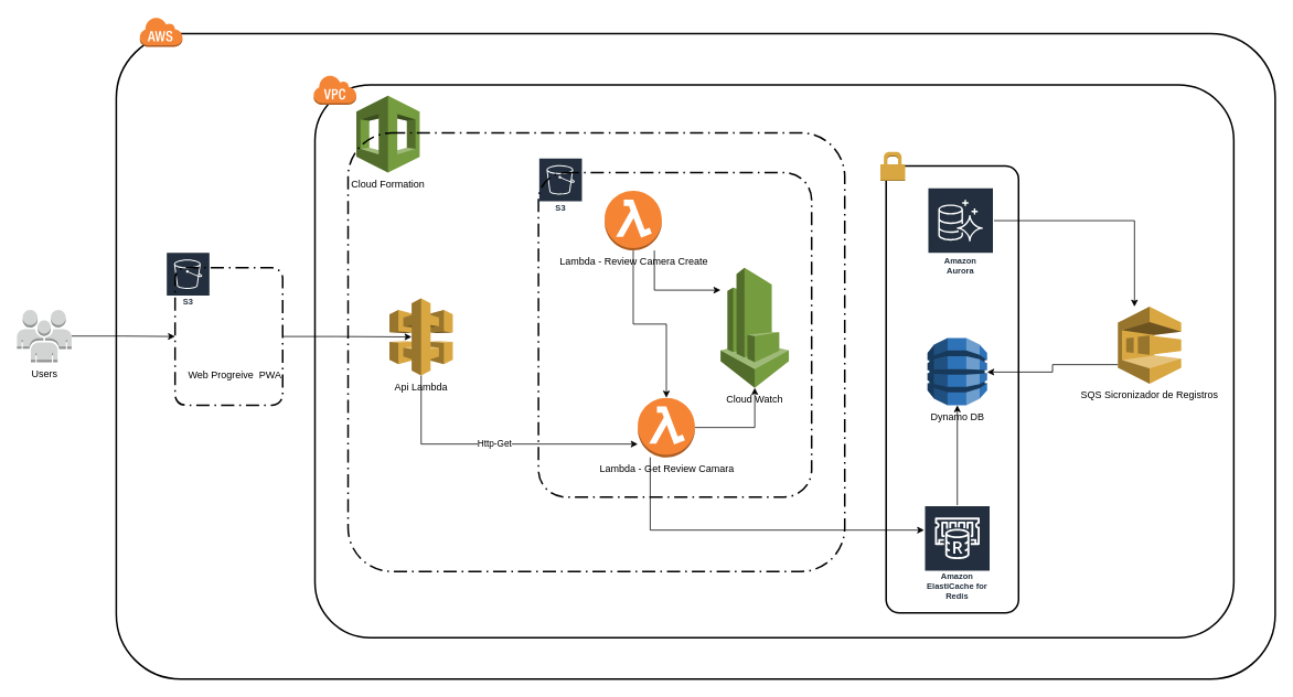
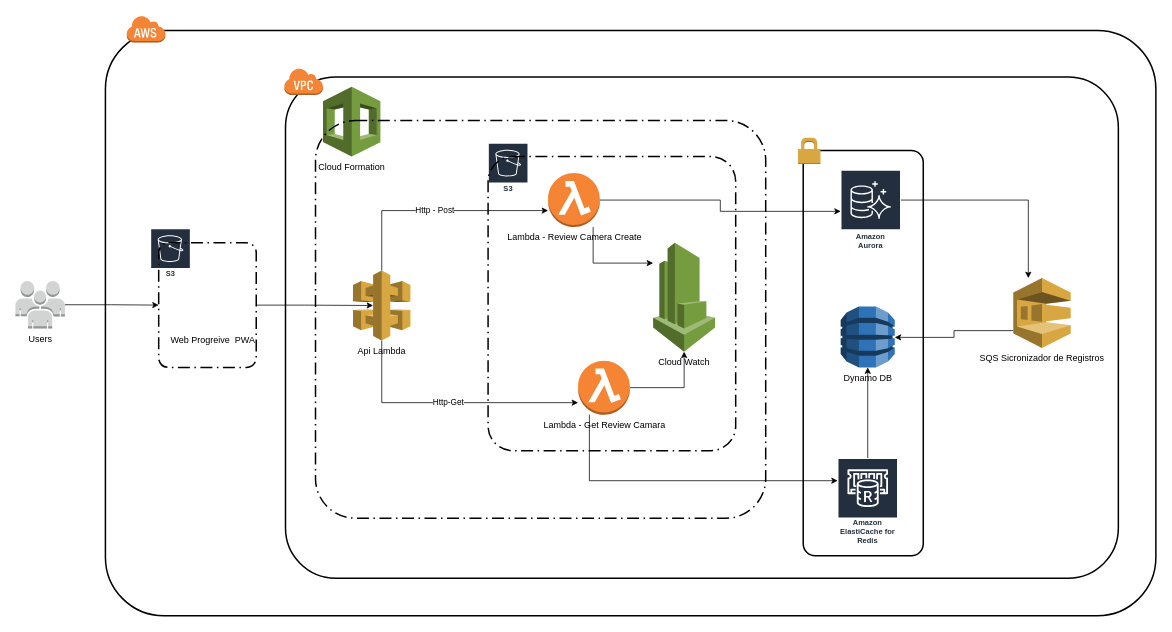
+ <mxCell id="3" value="Http - Post" style="edgeStyle=orthogonalEdgeStyle;rounded=0;orthogonalLoop=1;jettySize=auto;html=1;" edge="1" parent="1" source="4" target="7"><mxGeometry relative="1" as="geometry"><Array as="points"><mxPoint x="508" y="280" /><mxPoint x="764" y="280" /></Array></mxGeometry></mxCell>
- <mxCell id="5" style="edgeStyle=orthogonalEdgeStyle;rounded=0;orthogonalLoop=1;jettySize=auto;html=1;" edge="1" parent="1" source="7" target="10"><mxGeometry relative="1" as="geometry" /></mxCell>
+ <mxCell id="5" style="edgeStyle=orthogonalEdgeStyle;rounded=0;orthogonalLoop=1;jettySize=auto;html=1;" edge="1" parent="1" source="7" target="12"><mxGeometry relative="1" as="geometry" /></mxCell>
